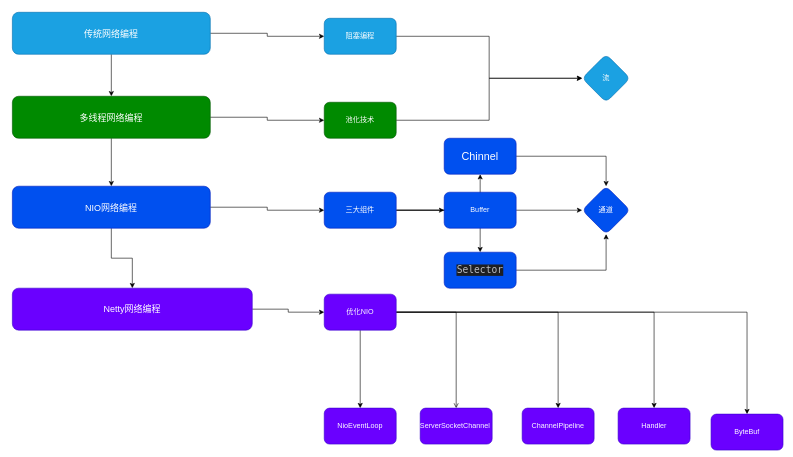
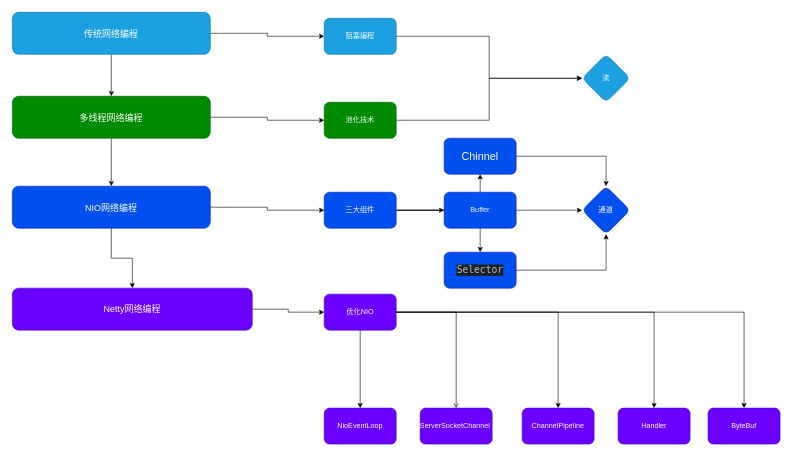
- <mxCell id="40" value="ByteBuf" style="whiteSpace=wrap;html=1;fillColor=#6a00ff;strokeColor=#3700CC;fontColor=#ffffff;rounded=1;" vertex="1" parent="1"><mxGeometry x="1185" y="690" width="120" height="60" as="geometry" /></mxCell>
+ <mxCell id="40" value="ByteBuf" style="whiteSpace=wrap;html=1;fillColor=#6a00ff;strokeColor=#3700CC;fontColor=#ffffff;rounded=1;" vertex="1" parent="1"><mxGeometry x="1180" y="680" width="120" height="60" as="geometry" /></mxCell>
